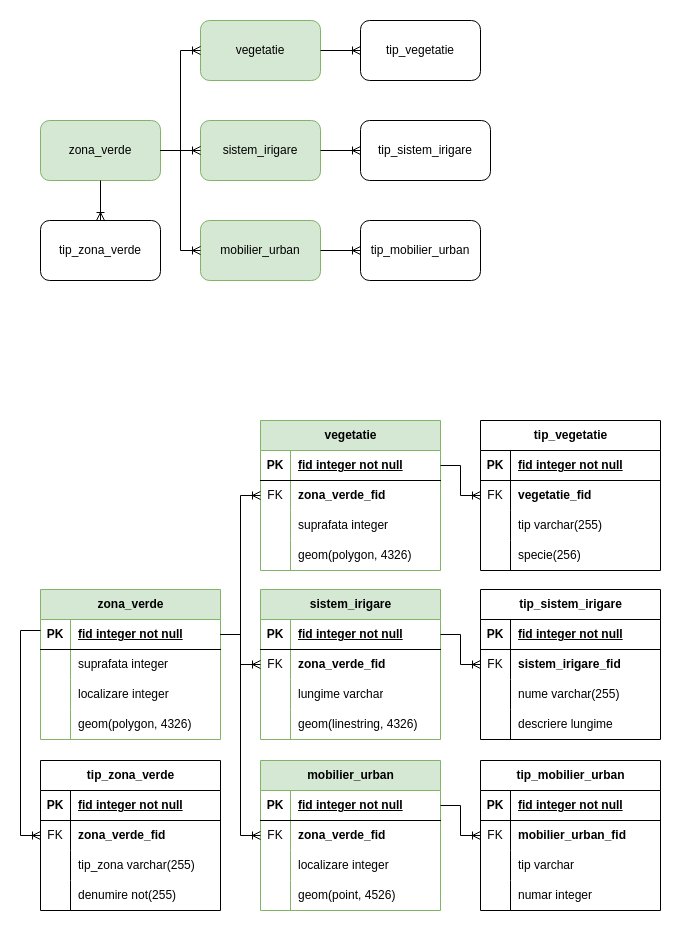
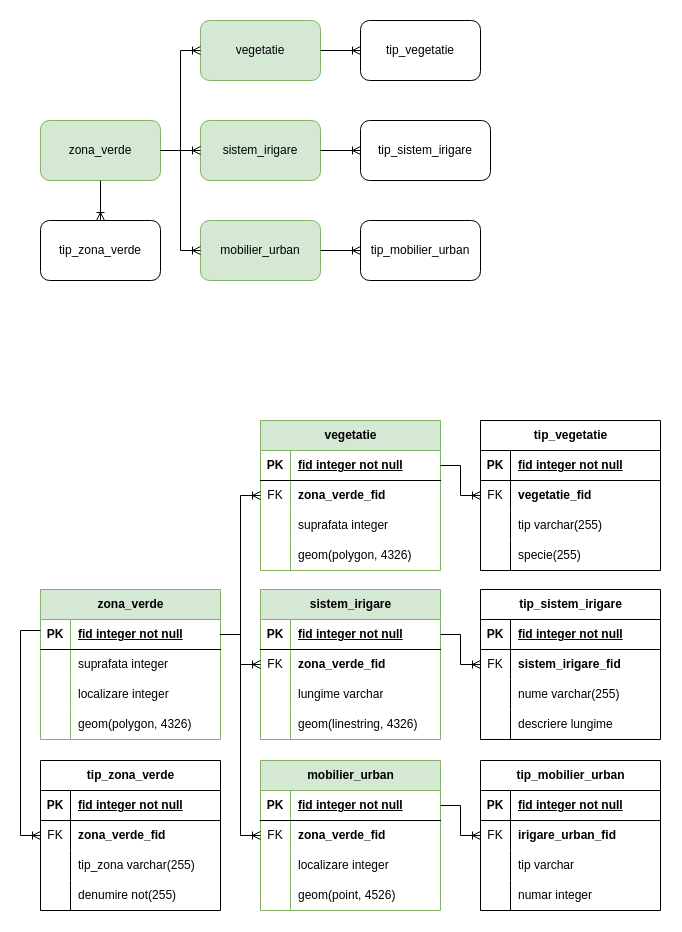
- <mxCell id="94" value="specie(256)" style="shape=partialRectangle;connectable=0;fillColor=none;top=0;left=0;bottom=0;right=0;align=left;spacingLeft=6;overflow=hidden;whiteSpace=wrap;html=1;" vertex="1" parent="92"><mxGeometry x="30" width="150" height="30" as="geometry"><mxRectangle width="150" height="30" as="alternateBounds" /></mxGeometry></mxCell>
+ <mxCell id="94" value="specie(255)" style="shape=partialRectangle;connectable=0;fillColor=none;top=0;left=0;bottom=0;right=0;align=left;spacingLeft=6;overflow=hidden;whiteSpace=wrap;html=1;" vertex="1" parent="92"><mxGeometry x="30" width="150" height="30" as="geometry"><mxRectangle width="150" height="30" as="alternateBounds" /></mxGeometry></mxCell>
- <mxCell id="114" value="&lt;span style=&quot;font-weight: 700; text-align: center; text-wrap: nowrap;&quot;&gt;mobilier_urban_fid&lt;/span&gt;" style="shape=partialRectangle;connectable=0;fillColor=none;top=0;left=0;bottom=0;right=0;align=left;spacingLeft=6;overflow=hidden;whiteSpace=wrap;html=1;" vertex="1" parent="112"><mxGeometry x="30" width="150" height="30" as="geometry"><mxRectangle width="150" height="30" as="alternateBounds" /></mxGeometry></mxCell>
+ <mxCell id="114" value="&lt;span style=&quot;font-weight: 700; text-align: center; text-wrap: nowrap;&quot;&gt;irigare_urban_fid&lt;/span&gt;" style="shape=partialRectangle;connectable=0;fillColor=none;top=0;left=0;bottom=0;right=0;align=left;spacingLeft=6;overflow=hidden;whiteSpace=wrap;html=1;" vertex="1" parent="112"><mxGeometry x="30" width="150" height="30" as="geometry"><mxRectangle width="150" height="30" as="alternateBounds" /></mxGeometry></mxCell>
